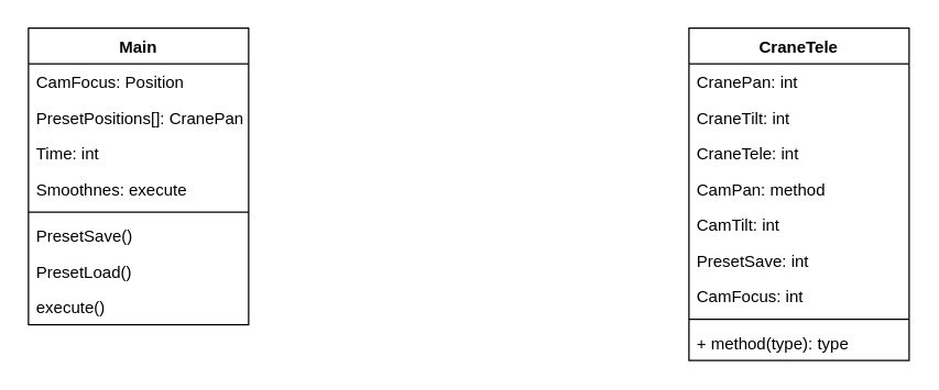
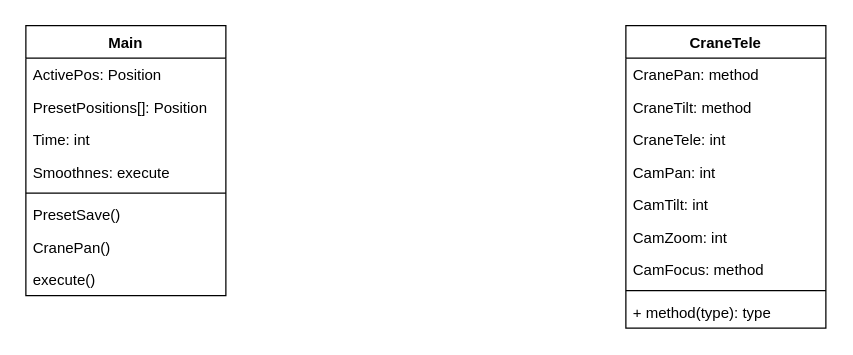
- <mxCell id="13" value="CamFocus: Position" style="text;strokeColor=none;fillColor=none;align=left;verticalAlign=top;spacingLeft=4;spacingRight=4;overflow=hidden;rotatable=0;points=[[0,0.5],[1,0.5]];portConstraint=eastwest;" vertex="1" parent="12"><mxGeometry y="26" width="160" height="26" as="geometry" /></mxCell>
+ <mxCell id="13" value="ActivePos: Position" style="text;strokeColor=none;fillColor=none;align=left;verticalAlign=top;spacingLeft=4;spacingRight=4;overflow=hidden;rotatable=0;points=[[0,0.5],[1,0.5]];portConstraint=eastwest;" vertex="1" parent="12"><mxGeometry y="26" width="160" height="26" as="geometry" /></mxCell>
- <mxCell id="3" value="CranePan: int" style="text;strokeColor=none;fillColor=none;align=left;verticalAlign=top;spacingLeft=4;spacingRight=4;overflow=hidden;rotatable=0;points=[[0,0.5],[1,0.5]];portConstraint=eastwest;" vertex="1" parent="2"><mxGeometry y="26" width="160" height="26" as="geometry" /></mxCell>
+ <mxCell id="3" value="CranePan: method" style="text;strokeColor=none;fillColor=none;align=left;verticalAlign=top;spacingLeft=4;spacingRight=4;overflow=hidden;rotatable=0;points=[[0,0.5],[1,0.5]];portConstraint=eastwest;" vertex="1" parent="2"><mxGeometry y="26" width="160" height="26" as="geometry" /></mxCell>
- <mxCell id="14" value="PresetPositions[]: CranePan" style="text;strokeColor=none;fillColor=none;align=left;verticalAlign=top;spacingLeft=4;spacingRight=4;overflow=hidden;rotatable=0;points=[[0,0.5],[1,0.5]];portConstraint=eastwest;" vertex="1" parent="12"><mxGeometry y="52" width="160" height="26" as="geometry" /></mxCell>
+ <mxCell id="14" value="PresetPositions[]: Position" style="text;strokeColor=none;fillColor=none;align=left;verticalAlign=top;spacingLeft=4;spacingRight=4;overflow=hidden;rotatable=0;points=[[0,0.5],[1,0.5]];portConstraint=eastwest;" vertex="1" parent="12"><mxGeometry y="52" width="160" height="26" as="geometry" /></mxCell>
- <mxCell id="4" value="CraneTilt: int" style="text;strokeColor=none;fillColor=none;align=left;verticalAlign=top;spacingLeft=4;spacingRight=4;overflow=hidden;rotatable=0;points=[[0,0.5],[1,0.5]];portConstraint=eastwest;" vertex="1" parent="2"><mxGeometry y="52" width="160" height="26" as="geometry" /></mxCell>
+ <mxCell id="4" value="CraneTilt: method" style="text;strokeColor=none;fillColor=none;align=left;verticalAlign=top;spacingLeft=4;spacingRight=4;overflow=hidden;rotatable=0;points=[[0,0.5],[1,0.5]];portConstraint=eastwest;" vertex="1" parent="2"><mxGeometry y="52" width="160" height="26" as="geometry" /></mxCell>
- <mxCell id="6" value="CamPan: method" style="text;strokeColor=none;fillColor=none;align=left;verticalAlign=top;spacingLeft=4;spacingRight=4;overflow=hidden;rotatable=0;points=[[0,0.5],[1,0.5]];portConstraint=eastwest;" vertex="1" parent="2"><mxGeometry y="104" width="160" height="26" as="geometry" /></mxCell>
+ <mxCell id="6" value="CamPan: int" style="text;strokeColor=none;fillColor=none;align=left;verticalAlign=top;spacingLeft=4;spacingRight=4;overflow=hidden;rotatable=0;points=[[0,0.5],[1,0.5]];portConstraint=eastwest;" vertex="1" parent="2"><mxGeometry y="104" width="160" height="26" as="geometry" /></mxCell>
- <mxCell id="8" value="PresetSave: int" style="text;strokeColor=none;fillColor=none;align=left;verticalAlign=top;spacingLeft=4;spacingRight=4;overflow=hidden;rotatable=0;points=[[0,0.5],[1,0.5]];portConstraint=eastwest;" vertex="1" parent="2"><mxGeometry y="156" width="160" height="26" as="geometry" /></mxCell>
+ <mxCell id="8" value="CamZoom: int" style="text;strokeColor=none;fillColor=none;align=left;verticalAlign=top;spacingLeft=4;spacingRight=4;overflow=hidden;rotatable=0;points=[[0,0.5],[1,0.5]];portConstraint=eastwest;" vertex="1" parent="2"><mxGeometry y="156" width="160" height="26" as="geometry" /></mxCell>
- <mxCell id="19" value="PresetLoad()" style="text;strokeColor=none;fillColor=none;align=left;verticalAlign=top;spacingLeft=4;spacingRight=4;overflow=hidden;rotatable=0;points=[[0,0.5],[1,0.5]];portConstraint=eastwest;" vertex="1" parent="12"><mxGeometry y="164" width="160" height="26" as="geometry" /></mxCell>
+ <mxCell id="19" value="CranePan()" style="text;strokeColor=none;fillColor=none;align=left;verticalAlign=top;spacingLeft=4;spacingRight=4;overflow=hidden;rotatable=0;points=[[0,0.5],[1,0.5]];portConstraint=eastwest;" vertex="1" parent="12"><mxGeometry y="164" width="160" height="26" as="geometry" /></mxCell>
- <mxCell id="9" value="CamFocus: int" style="text;strokeColor=none;fillColor=none;align=left;verticalAlign=top;spacingLeft=4;spacingRight=4;overflow=hidden;rotatable=0;points=[[0,0.5],[1,0.5]];portConstraint=eastwest;" vertex="1" parent="2"><mxGeometry y="182" width="160" height="26" as="geometry" /></mxCell>
+ <mxCell id="9" value="CamFocus: method" style="text;strokeColor=none;fillColor=none;align=left;verticalAlign=top;spacingLeft=4;spacingRight=4;overflow=hidden;rotatable=0;points=[[0,0.5],[1,0.5]];portConstraint=eastwest;" vertex="1" parent="2"><mxGeometry y="182" width="160" height="26" as="geometry" /></mxCell>
